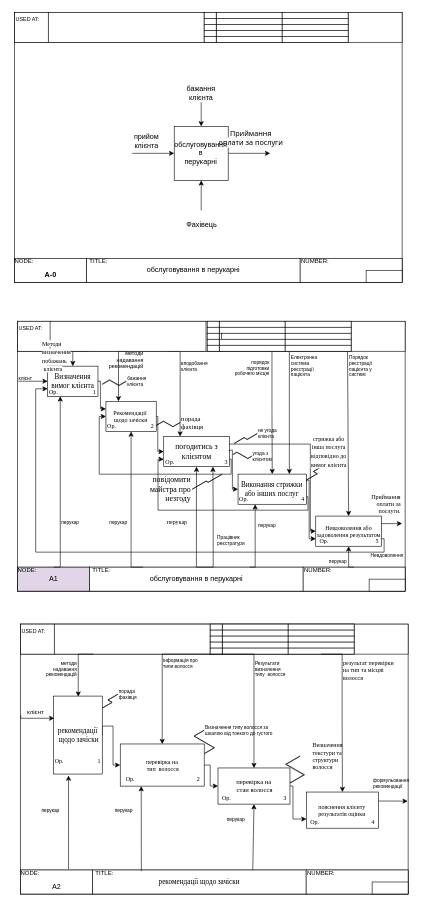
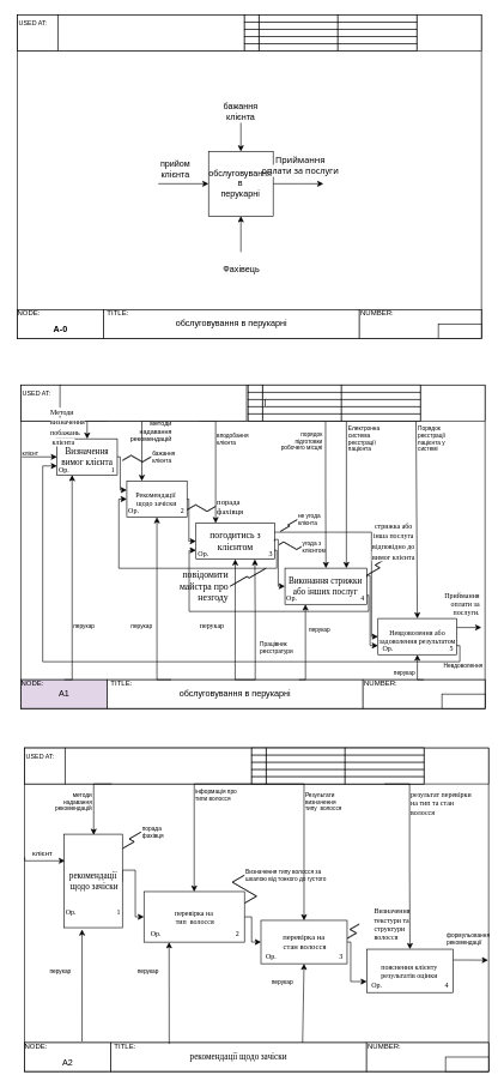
- <mxCell id="99" value="не угода клієнта" style="text;html=1;strokeColor=none;fillColor=none;align=left;verticalAlign=middle;whiteSpace=wrap;rounded=0;fontSize=8;" vertex="1" parent="1"><mxGeometry x="428.47" y="707.36" width="60" height="30" as="geometry" /></mxCell>
+ <mxCell id="99" value="не угода клієнта" style="text;html=1;strokeColor=none;fillColor=none;align=left;verticalAlign=middle;whiteSpace=wrap;rounded=0;fontSize=8;" vertex="1" parent="1"><mxGeometry x="413.47" y="707.36" width="60" height="30" as="geometry" /></mxCell>
- <mxCell id="187" value="&lt;font style=&quot;font-size: 10px;&quot;&gt;&lt;font style=&quot;font-size: 10px;&quot; face=&quot;Times New Roman&quot;&gt;&lt;br&gt;&lt;br&gt;результат&amp;nbsp;перевірки&amp;nbsp;&lt;br&gt;&lt;/font&gt;&lt;span style=&quot;text-align: center; font-family: &amp;quot;Times New Roman&amp;quot;;&quot;&gt;на&amp;nbsp;тип&amp;nbsp;&lt;/span&gt;&lt;span style=&quot;text-align: center; font-family: &amp;quot;Times New Roman&amp;quot;; caret-color: rgb(54, 54, 54); background-color: rgb(255, 255, 255);&quot;&gt;та&amp;nbsp;&lt;/span&gt;&lt;span style=&quot;text-align: center; font-family: &amp;quot;Times New Roman&amp;quot;;&quot;&gt;місцяі&lt;/span&gt;&lt;font style=&quot;font-size: 10px;&quot; face=&quot;Times New Roman&quot;&gt;&lt;br&gt;&lt;span style=&quot;text-align: center;&quot;&gt;волосся&lt;/span&gt;&lt;/font&gt;&lt;/font&gt;" style="text;html=1;strokeColor=none;fillColor=none;align=left;verticalAlign=middle;whiteSpace=wrap;rounded=0;fontSize=8;" vertex="1" parent="1"><mxGeometry x="570.49" y="1090" width="49.51" height="30" as="geometry" /></mxCell>
+ <mxCell id="187" value="&lt;font style=&quot;font-size: 10px;&quot;&gt;&lt;font style=&quot;font-size: 10px;&quot; face=&quot;Times New Roman&quot;&gt;&lt;br&gt;&lt;br&gt;результат&amp;nbsp;перевірки&amp;nbsp;&lt;br&gt;&lt;/font&gt;&lt;span style=&quot;text-align: center; font-family: &amp;quot;Times New Roman&amp;quot;;&quot;&gt;на&amp;nbsp;тип&amp;nbsp;&lt;/span&gt;&lt;span style=&quot;text-align: center; font-family: &amp;quot;Times New Roman&amp;quot;; caret-color: rgb(54, 54, 54); background-color: rgb(255, 255, 255);&quot;&gt;та&amp;nbsp;&lt;/span&gt;&lt;span style=&quot;text-align: center; font-family: &amp;quot;Times New Roman&amp;quot;;&quot;&gt;стан&lt;/span&gt;&lt;font style=&quot;font-size: 10px;&quot; face=&quot;Times New Roman&quot;&gt;&lt;br&gt;&lt;span style=&quot;text-align: center;&quot;&gt;волосся&lt;/span&gt;&lt;/font&gt;&lt;/font&gt;" style="text;html=1;strokeColor=none;fillColor=none;align=left;verticalAlign=middle;whiteSpace=wrap;rounded=0;fontSize=8;" vertex="1" parent="1"><mxGeometry x="570.49" y="1090" width="49.51" height="30" as="geometry" /></mxCell>
- <mxCell id="178" value="&lt;ul style=&quot;border: 0px solid rgb(217, 217, 227); box-sizing: border-box; --tw-border-spacing-x: 0; --tw-border-spacing-y: 0; --tw-translate-x: 0; --tw-translate-y: 0; --tw-rotate: 0; --tw-skew-x: 0; --tw-skew-y: 0; --tw-scale-x: 1; --tw-scale-y: 1; --tw-pan-x: ; --tw-pan-y: ; --tw-pinch-zoom: ; --tw-scroll-snap-strictness: proximity; --tw-gradient-from-position: ; --tw-gradient-via-position: ; --tw-gradient-to-position: ; --tw-ordinal: ; --tw-slashed-zero: ; --tw-numeric-figure: ; --tw-numeric-spacing: ; --tw-numeric-fraction: ; --tw-ring-inset: ; --tw-ring-offset-width: 0px; --tw-ring-offset-color: #fff; --tw-ring-color: rgba(69,89,164,0.5); --tw-ring-offset-shadow: 0 0 transparent; --tw-ring-shadow: 0 0 transparent; --tw-shadow: 0 0 transparent; --tw-shadow-colored: 0 0 transparent; --tw-blur: ; --tw-brightness: ; --tw-contrast: ; --tw-grayscale: ; --tw-hue-rotate: ; --tw-invert: ; --tw-saturate: ; --tw-sepia: ; --tw-drop-shadow: ; --tw-backdrop-blur: ; --tw-backdrop-brightness: ; --tw-backdrop-contrast: ; --tw-backdrop-grayscale: ; --tw-backdrop-hue-rotate: ; --tw-backdrop-invert: ; --tw-backdrop-opacity: ; --tw-backdrop-saturate: ; --tw-backdrop-sepia: ; list-style-position: initial; list-style-image: initial; margin: 0px 0px 0px 1rem; padding: 0px; display: flex; flex-direction: column; caret-color: rgb(209, 213, 219);&quot;&gt;&lt;li style=&quot;border: 0px solid rgb(217, 217, 227); box-sizing: border-box; --tw-border-spacing-x: 0; --tw-border-spacing-y: 0; --tw-translate-x: 0; --tw-translate-y: 0; --tw-rotate: 0; --tw-skew-x: 0; --tw-skew-y: 0; --tw-scale-x: 1; --tw-scale-y: 1; --tw-pan-x: ; --tw-pan-y: ; --tw-pinch-zoom: ; --tw-scroll-snap-strictness: proximity; --tw-gradient-from-position: ; --tw-gradient-via-position: ; --tw-gradient-to-position: ; --tw-ordinal: ; --tw-slashed-zero: ; --tw-numeric-figure: ; --tw-numeric-spacing: ; --tw-numeric-fraction: ; --tw-ring-inset: ; --tw-ring-offset-width: 0px; --tw-ring-offset-color: #fff; --tw-ring-color: rgba(69,89,164,0.5); --tw-ring-offset-shadow: 0 0 transparent; --tw-ring-shadow: 0 0 transparent; --tw-shadow: 0 0 transparent; --tw-shadow-colored: 0 0 transparent; --tw-blur: ; --tw-brightness: ; --tw-contrast: ; --tw-grayscale: ; --tw-hue-rotate: ; --tw-invert: ; --tw-saturate: ; --tw-sepia: ; --tw-drop-shadow: ; --tw-backdrop-blur: ; --tw-backdrop-brightness: ; --tw-backdrop-contrast: ; --tw-backdrop-grayscale: ; --tw-backdrop-hue-rotate: ; --tw-backdrop-invert: ; --tw-backdrop-opacity: ; --tw-backdrop-saturate: ; --tw-backdrop-sepia: ; margin: 0px; padding-left: 0.375em; display: block; min-height: 28px;&quot;&gt;&lt;font style=&quot;font-size: 10px;&quot; face=&quot;Times New Roman&quot;&gt;Визначення текстури та структури волосся&lt;/font&gt;&lt;br&gt;&lt;/li&gt;&lt;/ul&gt;" style="text;html=1;strokeColor=none;fillColor=none;align=left;verticalAlign=middle;whiteSpace=wrap;rounded=0;fontSize=8;" vertex="1" parent="1"><mxGeometry x="500" y="1245" width="67.51" height="30" as="geometry" /></mxCell>
+ <mxCell id="178" value="&lt;ul style=&quot;border: 0px solid rgb(217, 217, 227); box-sizing: border-box; --tw-border-spacing-x: 0; --tw-border-spacing-y: 0; --tw-translate-x: 0; --tw-translate-y: 0; --tw-rotate: 0; --tw-skew-x: 0; --tw-skew-y: 0; --tw-scale-x: 1; --tw-scale-y: 1; --tw-pan-x: ; --tw-pan-y: ; --tw-pinch-zoom: ; --tw-scroll-snap-strictness: proximity; --tw-gradient-from-position: ; --tw-gradient-via-position: ; --tw-gradient-to-position: ; --tw-ordinal: ; --tw-slashed-zero: ; --tw-numeric-figure: ; --tw-numeric-spacing: ; --tw-numeric-fraction: ; --tw-ring-inset: ; --tw-ring-offset-width: 0px; --tw-ring-offset-color: #fff; --tw-ring-color: rgba(69,89,164,0.5); --tw-ring-offset-shadow: 0 0 transparent; --tw-ring-shadow: 0 0 transparent; --tw-shadow: 0 0 transparent; --tw-shadow-colored: 0 0 transparent; --tw-blur: ; --tw-brightness: ; --tw-contrast: ; --tw-grayscale: ; --tw-hue-rotate: ; --tw-invert: ; --tw-saturate: ; --tw-sepia: ; --tw-drop-shadow: ; --tw-backdrop-blur: ; --tw-backdrop-brightness: ; --tw-backdrop-contrast: ; --tw-backdrop-grayscale: ; --tw-backdrop-hue-rotate: ; --tw-backdrop-invert: ; --tw-backdrop-opacity: ; --tw-backdrop-saturate: ; --tw-backdrop-sepia: ; list-style-position: initial; list-style-image: initial; margin: 0px 0px 0px 1rem; padding: 0px; display: flex; flex-direction: column; caret-color: rgb(209, 213, 219);&quot;&gt;&lt;li style=&quot;border: 0px solid rgb(217, 217, 227); box-sizing: border-box; --tw-border-spacing-x: 0; --tw-border-spacing-y: 0; --tw-translate-x: 0; --tw-translate-y: 0; --tw-rotate: 0; --tw-skew-x: 0; --tw-skew-y: 0; --tw-scale-x: 1; --tw-scale-y: 1; --tw-pan-x: ; --tw-pan-y: ; --tw-pinch-zoom: ; --tw-scroll-snap-strictness: proximity; --tw-gradient-from-position: ; --tw-gradient-via-position: ; --tw-gradient-to-position: ; --tw-ordinal: ; --tw-slashed-zero: ; --tw-numeric-figure: ; --tw-numeric-spacing: ; --tw-numeric-fraction: ; --tw-ring-inset: ; --tw-ring-offset-width: 0px; --tw-ring-offset-color: #fff; --tw-ring-color: rgba(69,89,164,0.5); --tw-ring-offset-shadow: 0 0 transparent; --tw-ring-shadow: 0 0 transparent; --tw-shadow: 0 0 transparent; --tw-shadow-colored: 0 0 transparent; --tw-blur: ; --tw-brightness: ; --tw-contrast: ; --tw-grayscale: ; --tw-hue-rotate: ; --tw-invert: ; --tw-saturate: ; --tw-sepia: ; --tw-drop-shadow: ; --tw-backdrop-blur: ; --tw-backdrop-brightness: ; --tw-backdrop-contrast: ; --tw-backdrop-grayscale: ; --tw-backdrop-hue-rotate: ; --tw-backdrop-invert: ; --tw-backdrop-opacity: ; --tw-backdrop-saturate: ; --tw-backdrop-sepia: ; margin: 0px; padding-left: 0.375em; display: block; min-height: 28px;&quot;&gt;&lt;font style=&quot;font-size: 10px;&quot; face=&quot;Times New Roman&quot;&gt;Визначення текстури та структури волосся&lt;/font&gt;&lt;br&gt;&lt;/li&gt;&lt;/ul&gt;" style="text;html=1;strokeColor=none;fillColor=none;align=left;verticalAlign=middle;whiteSpace=wrap;rounded=0;fontSize=8;" vertex="1" parent="1"><mxGeometry x="500" y="1270" width="67.51" height="30" as="geometry" /></mxCell>
